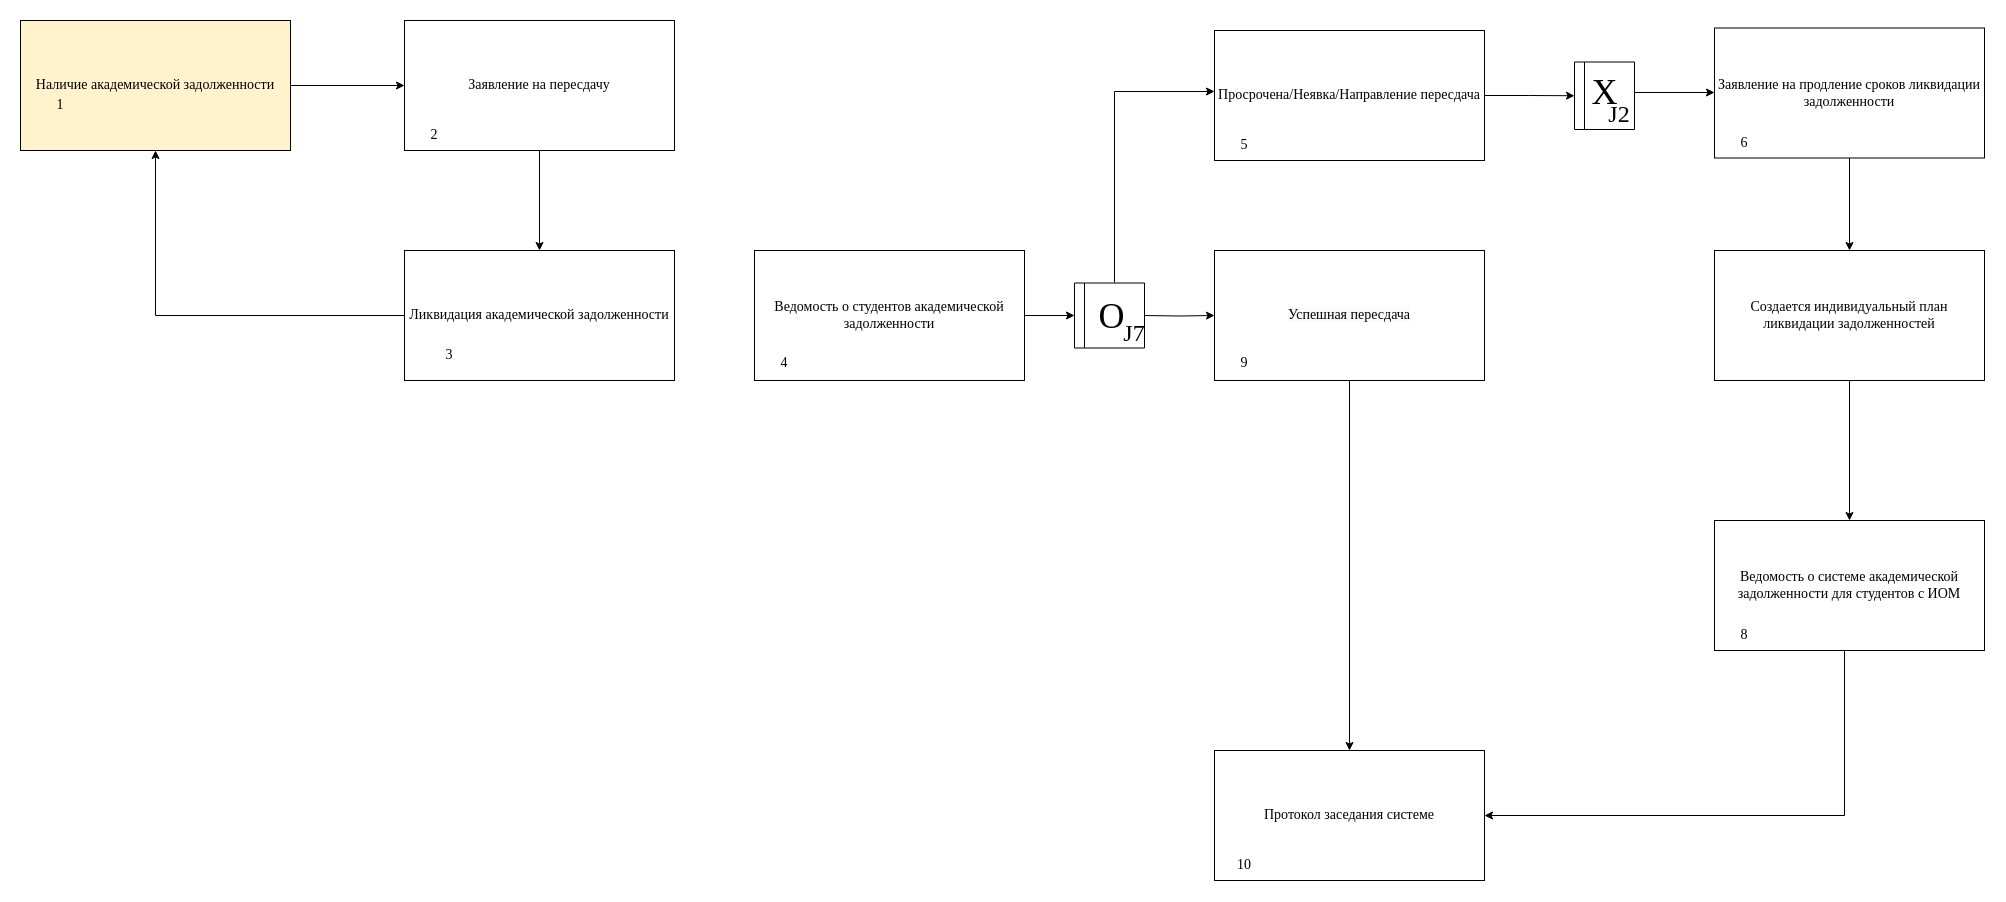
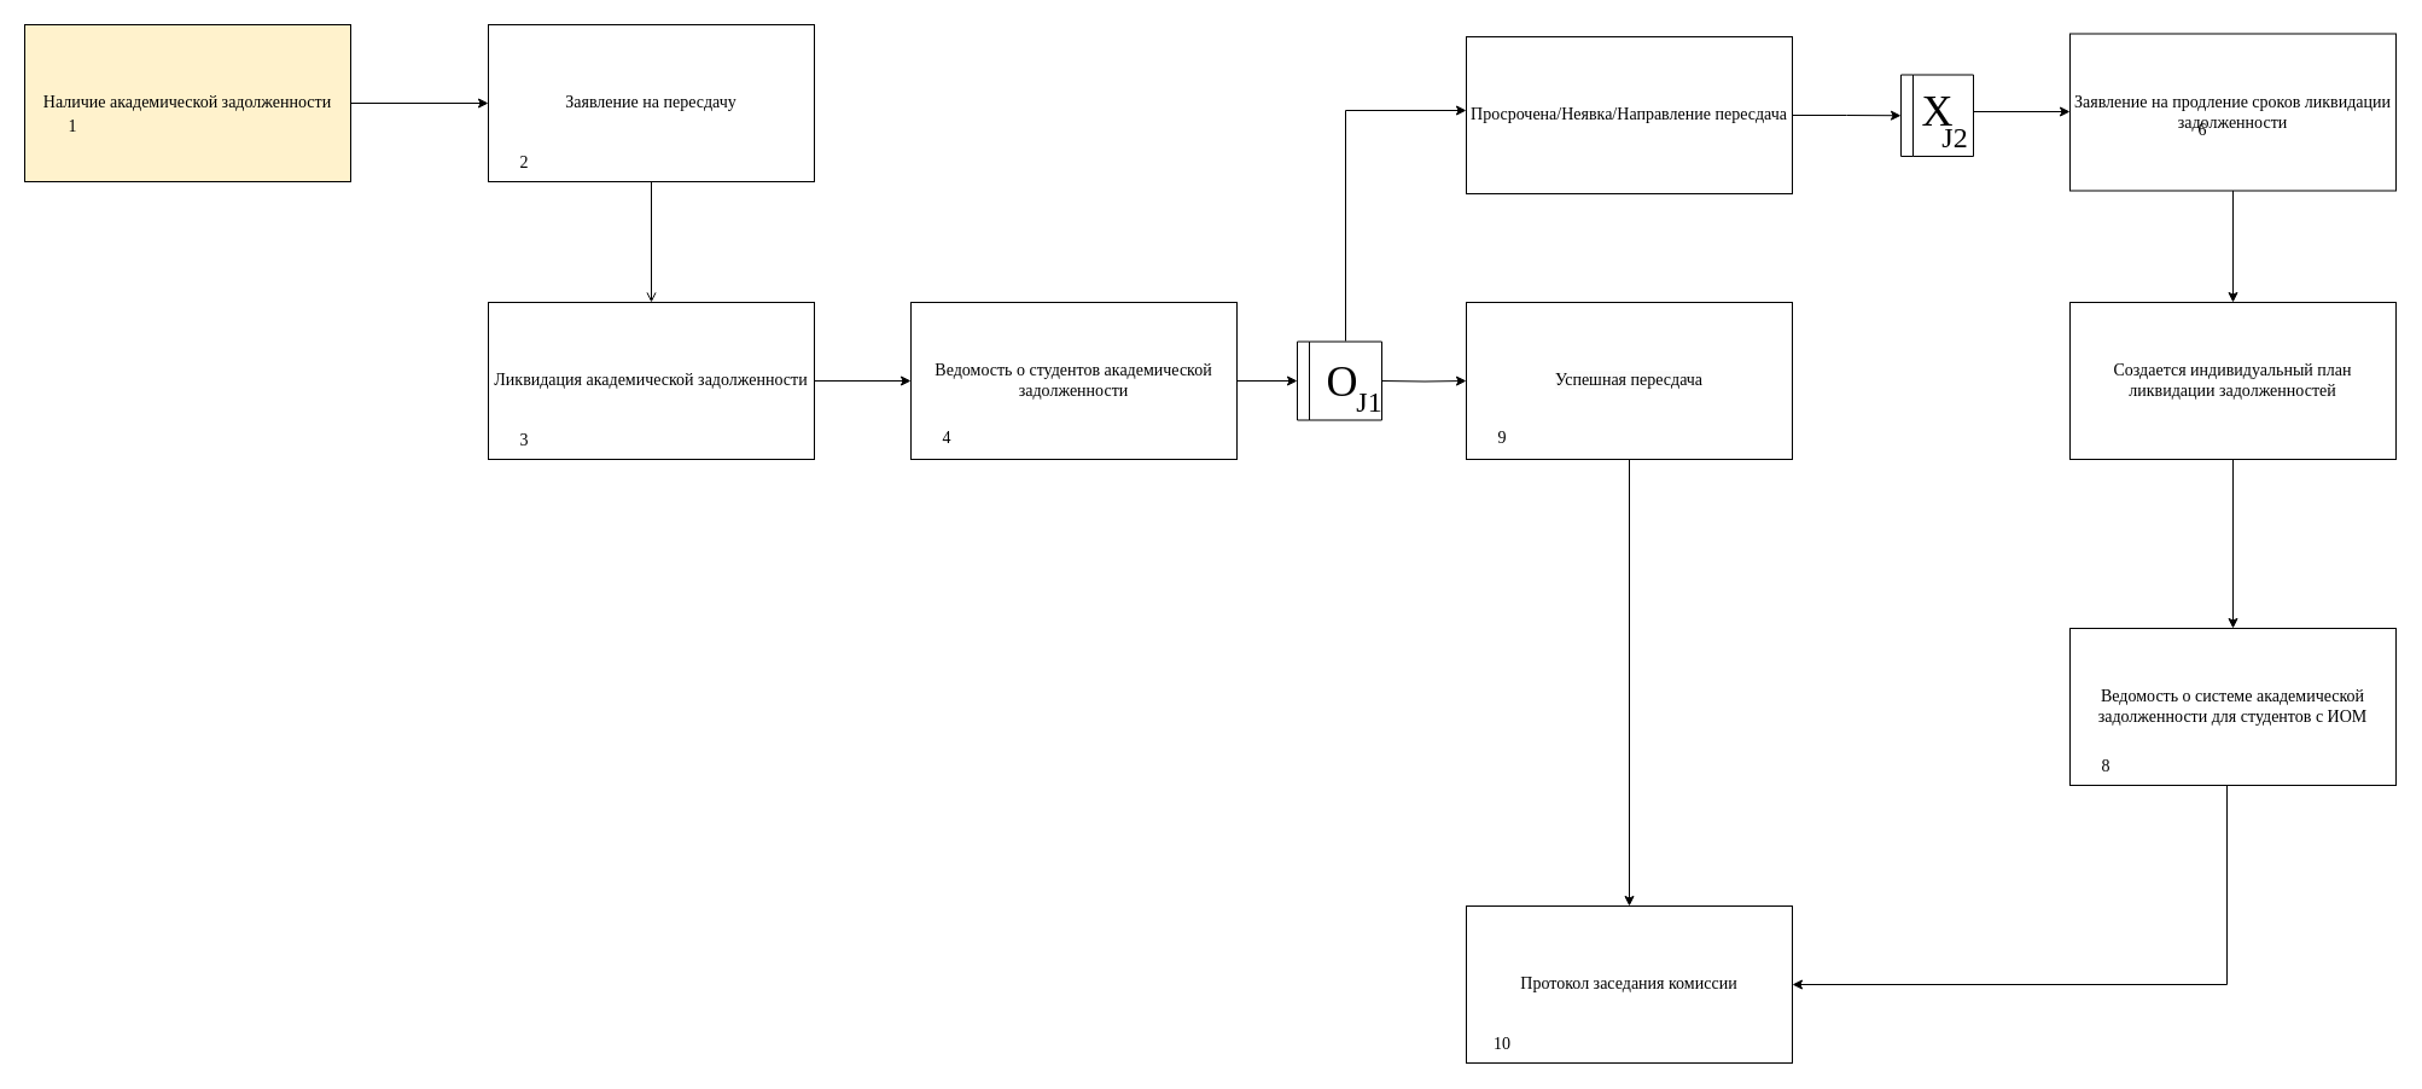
- <mxCell id="30" value="&lt;font style=&quot;font-size: 14px;&quot; face=&quot;Times New Roman&quot;&gt;6&lt;/font&gt;" style="text;html=1;align=center;verticalAlign=middle;whiteSpace=wrap;rounded=0;" parent="1" vertex="1"><mxGeometry x="1714" y="127.5" width="60" height="30" as="geometry" /></mxCell>
+ <mxCell id="30" value="&lt;font style=&quot;font-size: 14px;&quot; face=&quot;Times New Roman&quot;&gt;6&lt;/font&gt;" style="text;html=1;align=center;verticalAlign=middle;whiteSpace=wrap;rounded=0;" parent="1" vertex="1"><mxGeometry x="1794" y="92.5" width="60" height="30" as="geometry" /></mxCell>
- <mxCell id="19" value="&lt;font style=&quot;font-size: 14px;&quot; face=&quot;Times New Roman&quot;&gt;5&lt;/font&gt;" style="text;html=1;align=center;verticalAlign=middle;whiteSpace=wrap;rounded=0;" parent="1" vertex="1"><mxGeometry x="1214" y="130" width="60" height="30" as="geometry" /></mxCell>
- <mxCell id="2" style="edgeStyle=orthogonalEdgeStyle;rounded=0;orthogonalLoop=1;jettySize=auto;html=1;entryX=0.5;entryY=0;entryDx=0;entryDy=0;" parent="1" source="3" target="6" edge="1"><mxGeometry relative="1" as="geometry" /></mxCell>
+ <mxCell id="2" style="edgeStyle=orthogonalEdgeStyle;rounded=0;orthogonalLoop=1;jettySize=auto;html=1;entryX=0.5;entryY=0;entryDx=0;entryDy=0;endArrow=open;" parent="1" source="3" target="6" edge="1"><mxGeometry relative="1" as="geometry" /></mxCell>
- <mxCell id="5" style="edgeStyle=orthogonalEdgeStyle;rounded=0;orthogonalLoop=1;jettySize=auto;html=1;" parent="1" source="6" target="22" edge="1"><mxGeometry relative="1" as="geometry" /></mxCell>
+ <mxCell id="5" style="edgeStyle=orthogonalEdgeStyle;rounded=0;orthogonalLoop=1;jettySize=auto;html=1;entryX=0;entryY=0.5;entryDx=0;entryDy=0;" parent="1" source="6" target="8" edge="1"><mxGeometry relative="1" as="geometry" /></mxCell>
- <mxCell id="11" value="&lt;font style=&quot;font-size: 24px;&quot; face=&quot;Times New Roman&quot;&gt;J7&lt;/font&gt;" style="text;html=1;align=center;verticalAlign=middle;whiteSpace=wrap;rounded=0;" parent="9" vertex="1"><mxGeometry x="30" y="35" width="60" height="30" as="geometry" /></mxCell>
+ <mxCell id="11" value="&lt;font style=&quot;font-size: 24px;&quot; face=&quot;Times New Roman&quot;&gt;J1&lt;/font&gt;" style="text;html=1;align=center;verticalAlign=middle;whiteSpace=wrap;rounded=0;" parent="9" vertex="1"><mxGeometry x="30" y="35" width="60" height="30" as="geometry" /></mxCell>
- <mxCell id="20" value="&lt;font face=&quot;Times New Roman&quot;&gt;&lt;span style=&quot;font-size: 14px;&quot;&gt;3&lt;/span&gt;&lt;/font&gt;" style="text;html=1;align=center;verticalAlign=middle;whiteSpace=wrap;rounded=0;" parent="1" vertex="1"><mxGeometry x="419" y="340" width="60" height="30" as="geometry" /></mxCell>
+ <mxCell id="20" value="&lt;font face=&quot;Times New Roman&quot;&gt;&lt;span style=&quot;font-size: 14px;&quot;&gt;3&lt;/span&gt;&lt;/font&gt;" style="text;html=1;align=center;verticalAlign=middle;whiteSpace=wrap;rounded=0;" parent="1" vertex="1"><mxGeometry x="404" y="350" width="60" height="30" as="geometry" /></mxCell>
- <mxCell id="14" value="&lt;span style=&quot;font-family: &amp;quot;Times New Roman&amp;quot;; font-size: 14px; text-align: start; caret-color: rgb(51, 144, 236); white-space-collapse: preserve; background-color: rgb(255, 255, 255);&quot;&gt;Протокол заседания системе&lt;/span&gt;" style="rounded=0;whiteSpace=wrap;html=1;" parent="1" vertex="1"><mxGeometry x="1214" y="750" width="270" height="130" as="geometry" /></mxCell>
+ <mxCell id="14" value="&lt;span style=&quot;font-family: &amp;quot;Times New Roman&amp;quot;; font-size: 14px; text-align: start; caret-color: rgb(51, 144, 236); white-space-collapse: preserve; background-color: rgb(255, 255, 255);&quot;&gt;Протокол заседания комиссии&lt;/span&gt;" style="rounded=0;whiteSpace=wrap;html=1;" parent="1" vertex="1"><mxGeometry x="1214" y="750" width="270" height="130" as="geometry" /></mxCell>
